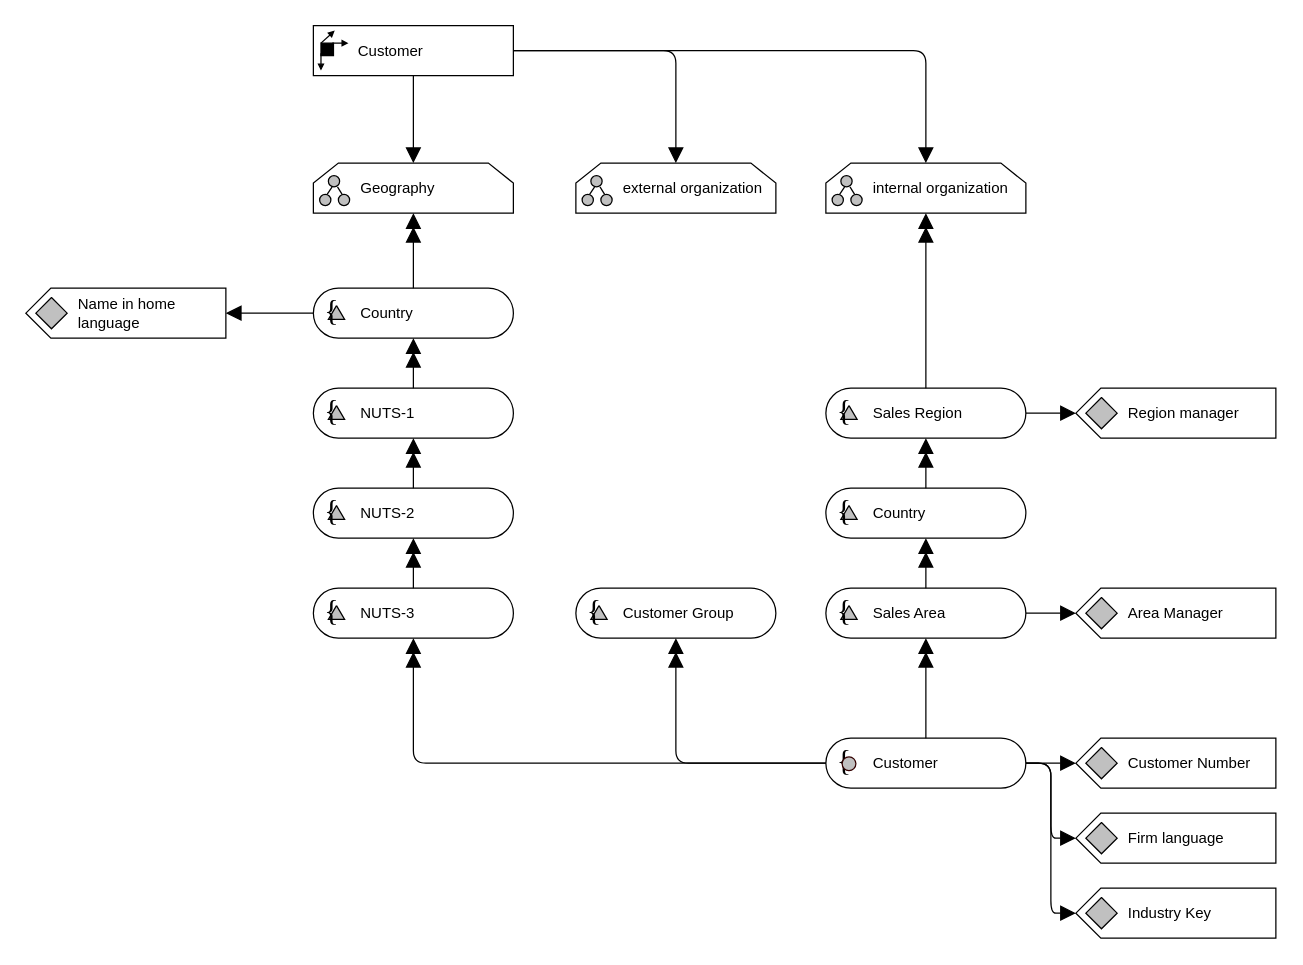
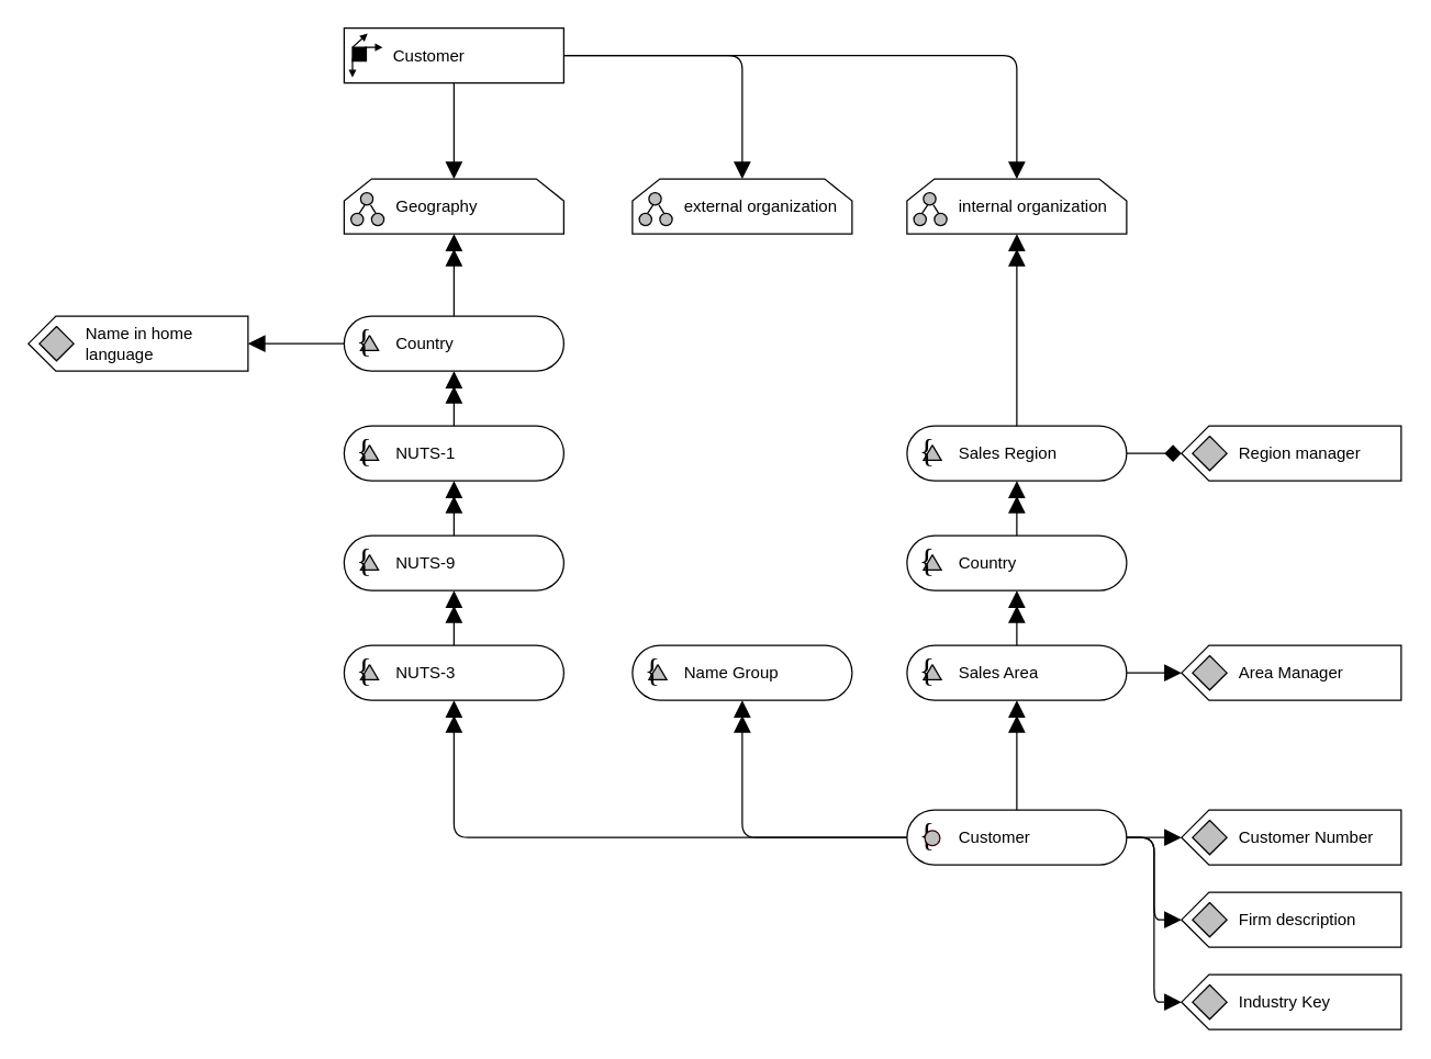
- <mxCell id="92" value="" style="vsdxID=5;edgeStyle=elbowEdgeStyle;startArrow=none;endArrow=block;startSize=10;endSize=10;strokeColor=#000000;spacingTop=0;spacingBottom=0;spacingLeft=0;spacingRight=0;verticalAlign=middle;html=1;labelBackgroundColor=#FFFFFF;rounded=1;jumpStyle=arc;startFill=0;endFill=1;curved=0;orthogonal=0;orthogonalLoop=0;ignoreEdge=0;noJump=0;" edge="1" parent="1" source="68" target="88"><mxGeometry x="-0.143" relative="1" as="geometry"><mxPoint x="840" y="630" as="sourcePoint" /><mxPoint x="880" y="710" as="targetPoint" /><mxPoint as="offset" /></mxGeometry></mxCell>
+ <mxCell id="92" value="" style="vsdxID=5;edgeStyle=elbowEdgeStyle;startArrow=none;endArrow=diamond;startSize=10;endSize=10;strokeColor=#000000;spacingTop=0;spacingBottom=0;spacingLeft=0;spacingRight=0;verticalAlign=middle;html=1;labelBackgroundColor=#FFFFFF;rounded=1;jumpStyle=arc;startFill=0;endFill=1;curved=0;orthogonal=0;orthogonalLoop=0;ignoreEdge=0;noJump=0;" edge="1" parent="1" source="68" target="88"><mxGeometry x="-0.143" relative="1" as="geometry"><mxPoint x="840" y="630" as="sourcePoint" /><mxPoint x="880" y="710" as="targetPoint" /><mxPoint as="offset" /></mxGeometry></mxCell>
- <mxCell id="61" value="NUTS-2" style="group;fillColor=default;verticalAlign=middle;align=left;spacingLeft=36;whiteSpace=wrap;resizable=0;connectable=1;" connectable="0" vertex="1" parent="1"><mxGeometry x="250" y="390" width="160" height="40" as="geometry" /></mxCell>
+ <mxCell id="61" value="NUTS-9" style="group;fillColor=default;verticalAlign=middle;align=left;spacingLeft=36;whiteSpace=wrap;resizable=0;connectable=1;" connectable="0" vertex="1" parent="1"><mxGeometry x="250" y="390" width="160" height="40" as="geometry" /></mxCell>
- <mxCell id="49" value="Customer Group" style="group;fillColor=default;verticalAlign=middle;align=left;spacingLeft=36;whiteSpace=wrap;resizable=0;connectable=1;" connectable="0" vertex="1" parent="1"><mxGeometry x="460" y="470" width="160" height="40" as="geometry" /></mxCell>
+ <mxCell id="49" value="Name Group" style="group;fillColor=default;verticalAlign=middle;align=left;spacingLeft=36;whiteSpace=wrap;resizable=0;connectable=1;" connectable="0" vertex="1" parent="1"><mxGeometry x="460" y="470" width="160" height="40" as="geometry" /></mxCell>
- <mxCell id="19" value="Firm language" style="group;fillColor=default;align=left;verticalAlign=middle;spacingLeft=40;whiteSpace=wrap;resizable=0;noLabel=0;overflow=visible;expand=1;treeFolding=0;treeMoving=0;pointerEvents=0;comic=0;connectable=1;" connectable="0" vertex="1" parent="1"><mxGeometry x="860" y="650" width="160" height="40" as="geometry" /></mxCell>
+ <mxCell id="19" value="Firm description" style="group;fillColor=default;align=left;verticalAlign=middle;spacingLeft=40;whiteSpace=wrap;resizable=0;noLabel=0;overflow=visible;expand=1;treeFolding=0;treeMoving=0;pointerEvents=0;comic=0;connectable=1;" connectable="0" vertex="1" parent="1"><mxGeometry x="860" y="650" width="160" height="40" as="geometry" /></mxCell>
